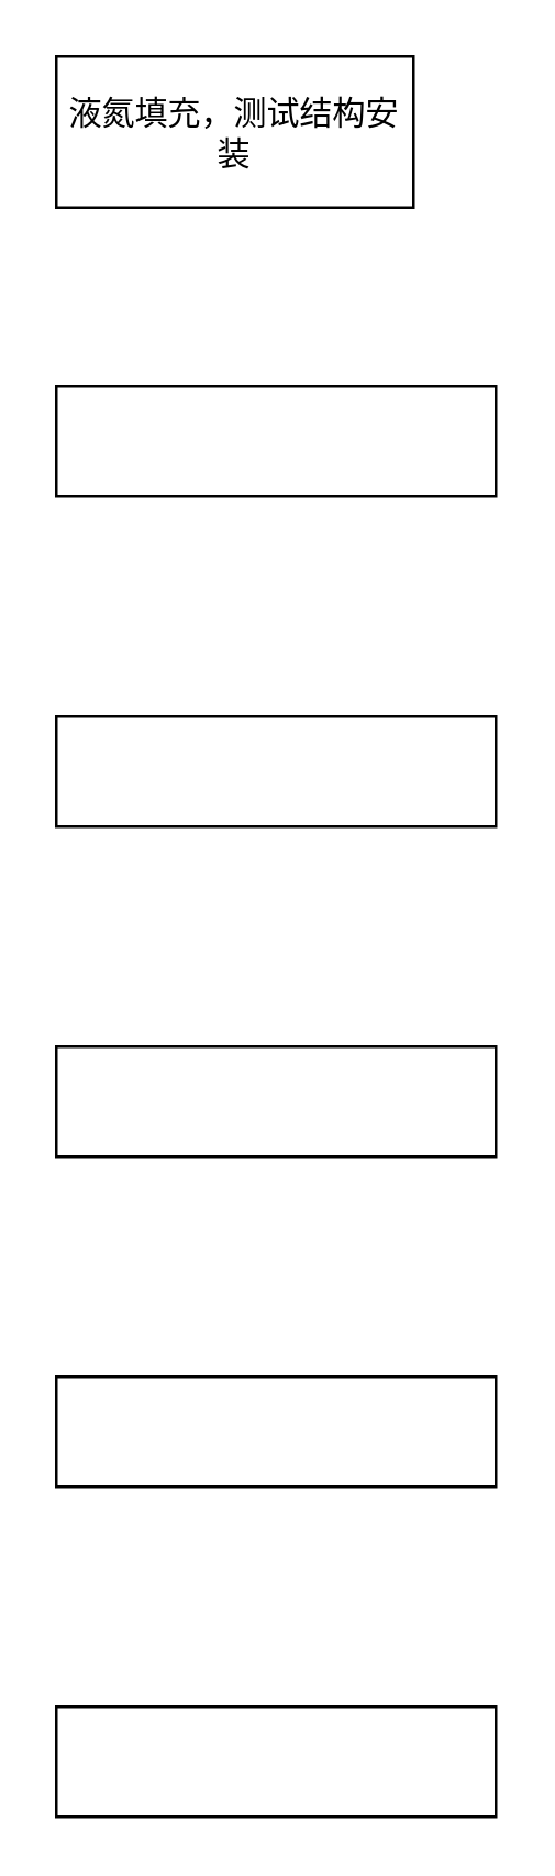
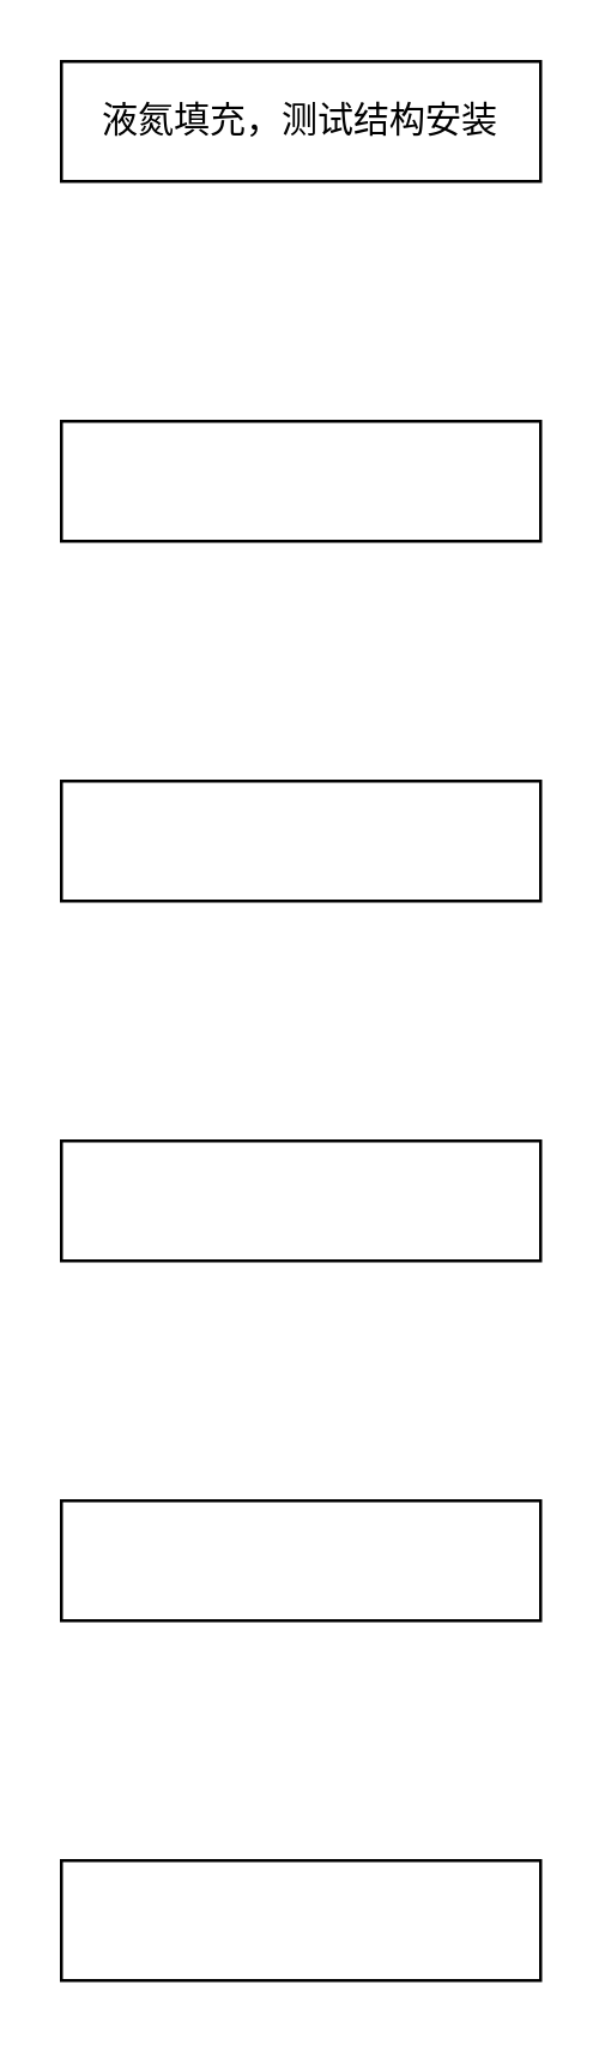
- <mxCell id="2" value="液氮填充，测试结构安装" style="rounded=0;whiteSpace=wrap;html=1;" vertex="1" parent="1"><mxGeometry x="20" y="20" width="130" height="55" as="geometry" /></mxCell>
+ <mxCell id="2" value="液氮填充，测试结构安装" style="rounded=0;whiteSpace=wrap;html=1;" vertex="1" parent="1"><mxGeometry x="20" y="20" width="160" height="40" as="geometry" /></mxCell>
